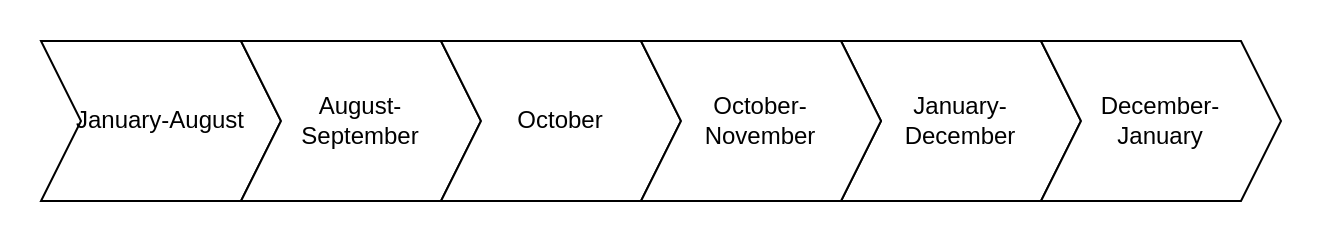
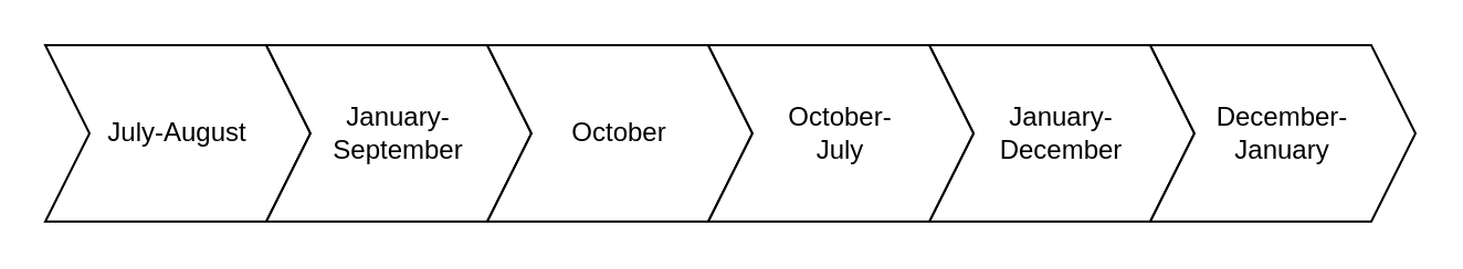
- <mxCell id="3" value="January-August" style="shape=step;perimeter=stepPerimeter;whiteSpace=wrap;html=1;fixedSize=1;" vertex="1" parent="2"><mxGeometry width="120" height="80" as="geometry" /></mxCell>
+ <mxCell id="3" value="July-August" style="shape=step;perimeter=stepPerimeter;whiteSpace=wrap;html=1;fixedSize=1;" vertex="1" parent="2"><mxGeometry width="120" height="80" as="geometry" /></mxCell>
- <mxCell id="4" value="August-&lt;br&gt;September" style="shape=step;perimeter=stepPerimeter;whiteSpace=wrap;html=1;fixedSize=1;" vertex="1" parent="2"><mxGeometry x="100" width="120" height="80" as="geometry" /></mxCell>
+ <mxCell id="4" value="January-&lt;br&gt;September" style="shape=step;perimeter=stepPerimeter;whiteSpace=wrap;html=1;fixedSize=1;" vertex="1" parent="2"><mxGeometry x="100" width="120" height="80" as="geometry" /></mxCell>
- <mxCell id="7" value="October-&lt;br&gt;November" style="shape=step;perimeter=stepPerimeter;whiteSpace=wrap;html=1;fixedSize=1;" vertex="1" parent="2"><mxGeometry x="300" width="120" height="80" as="geometry" /></mxCell>
+ <mxCell id="7" value="October-&lt;br&gt;July" style="shape=step;perimeter=stepPerimeter;whiteSpace=wrap;html=1;fixedSize=1;" vertex="1" parent="2"><mxGeometry x="300" width="120" height="80" as="geometry" /></mxCell>
